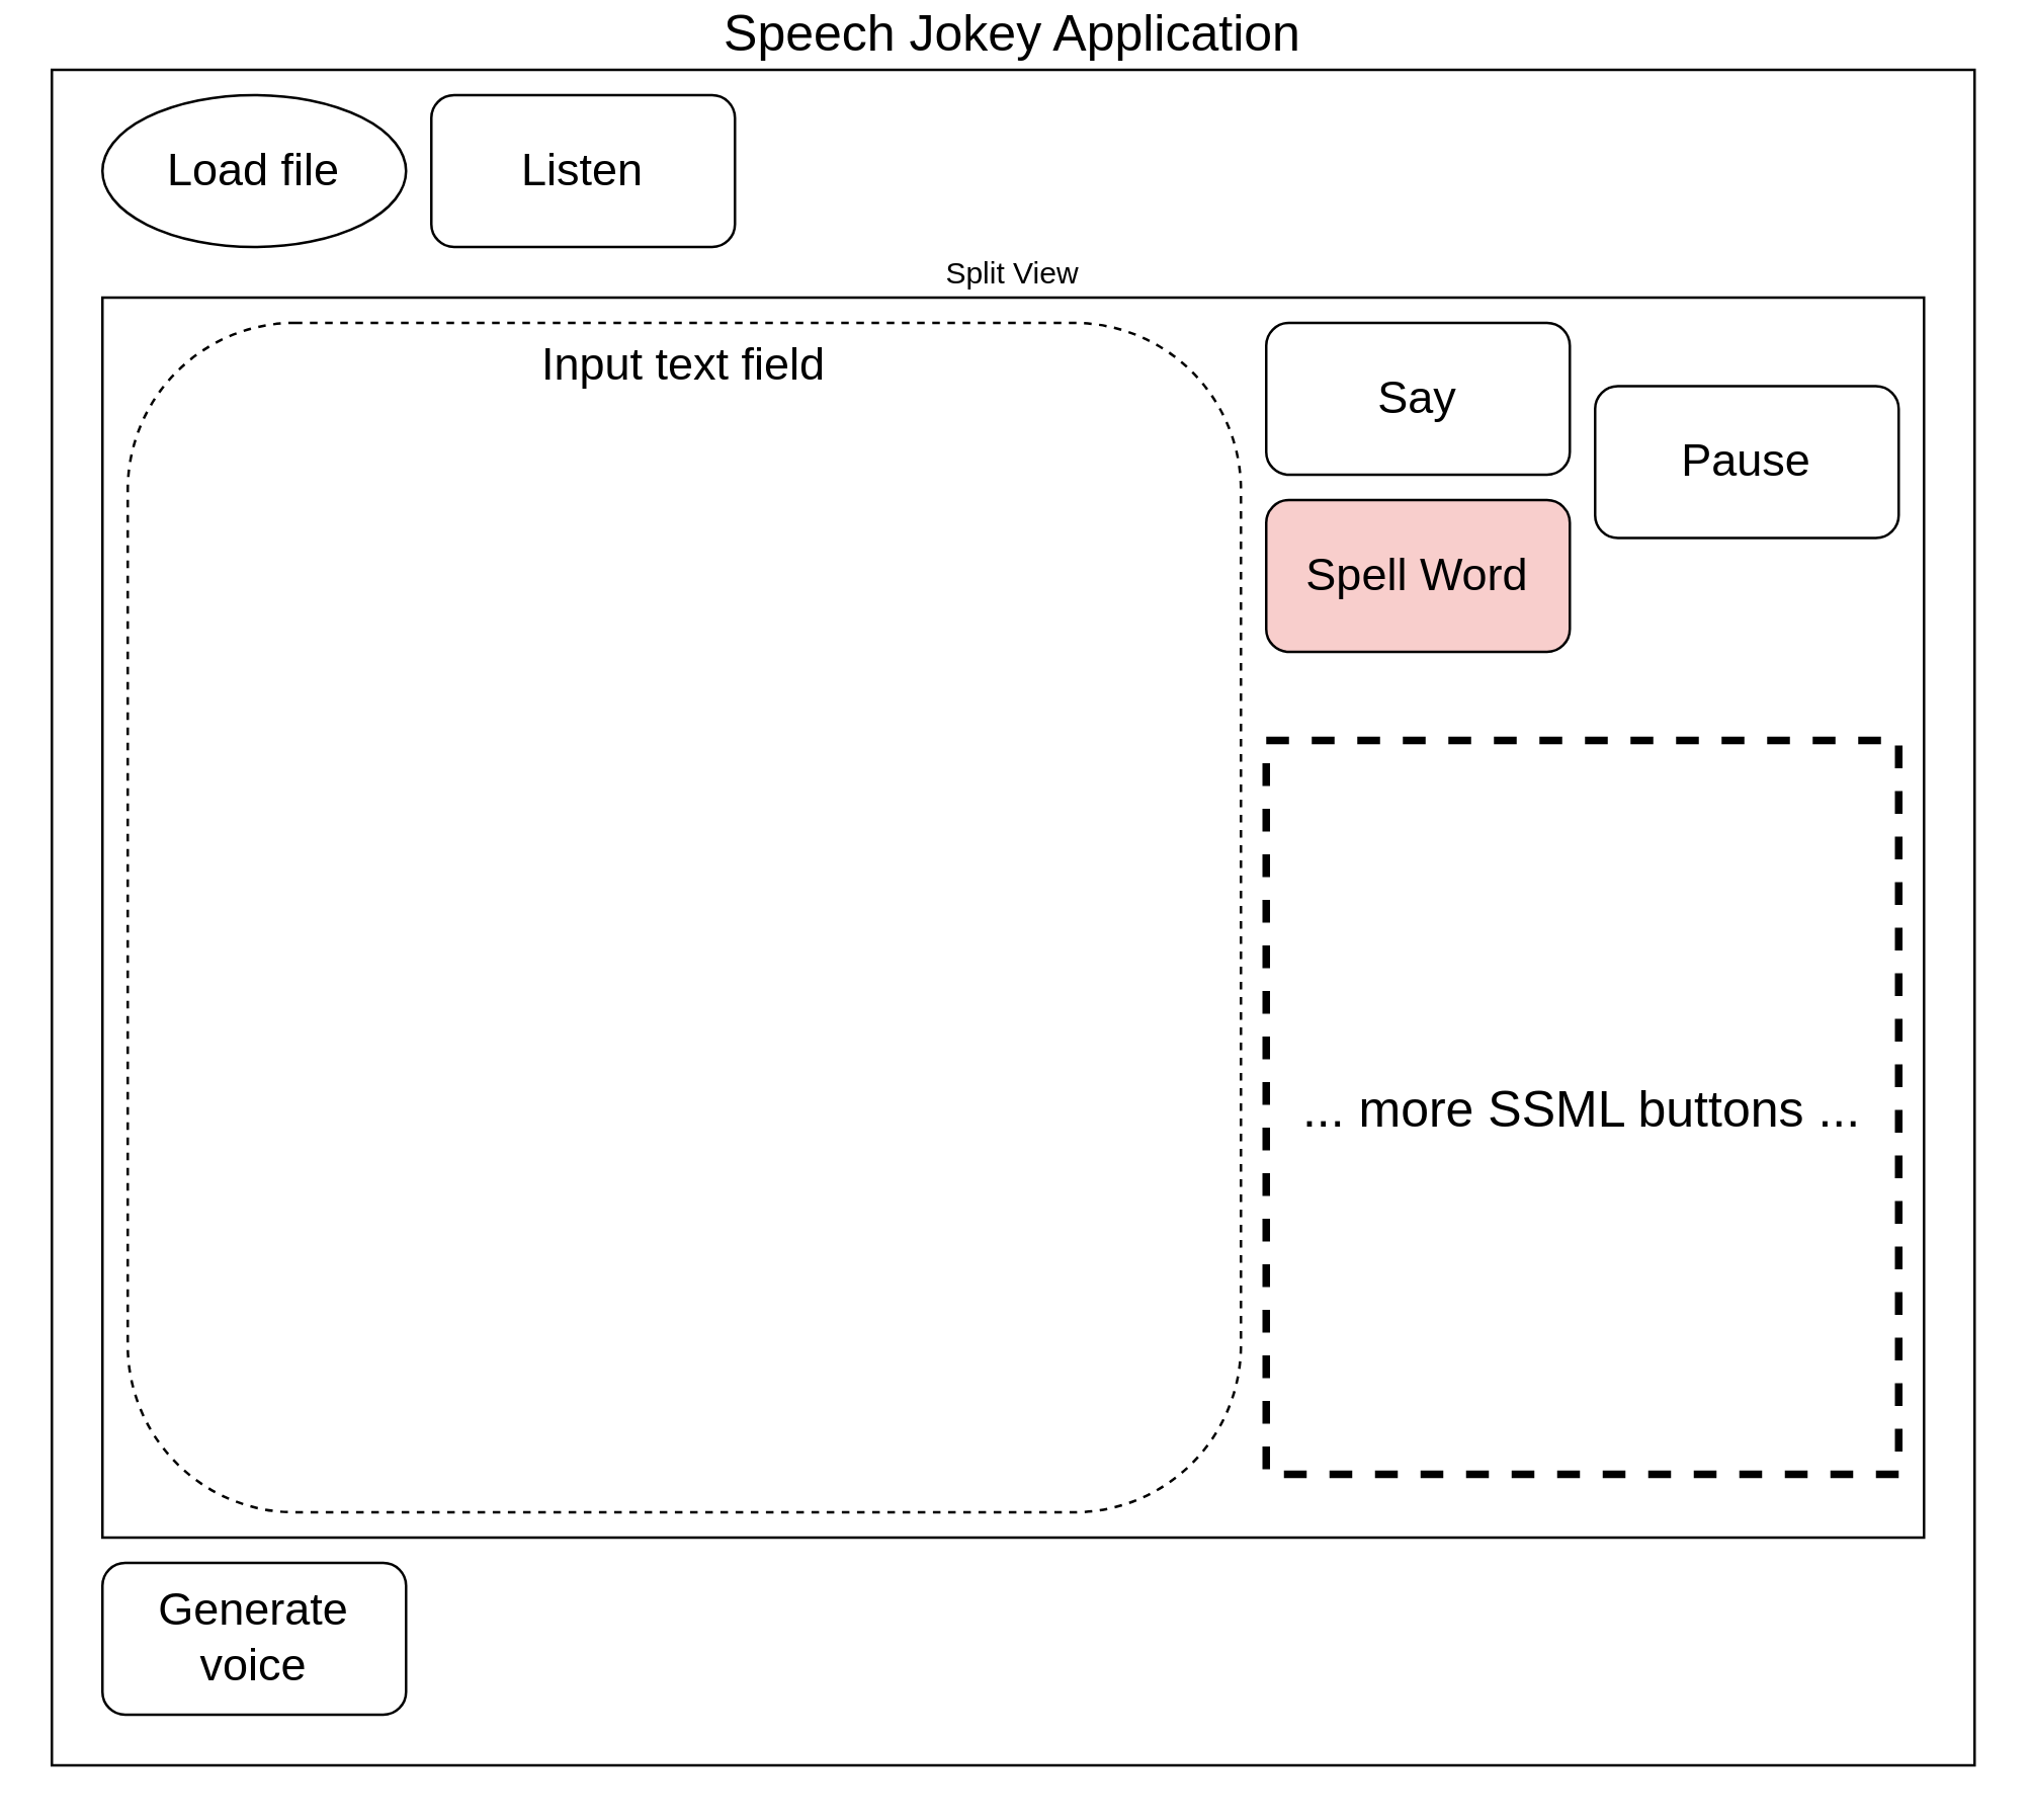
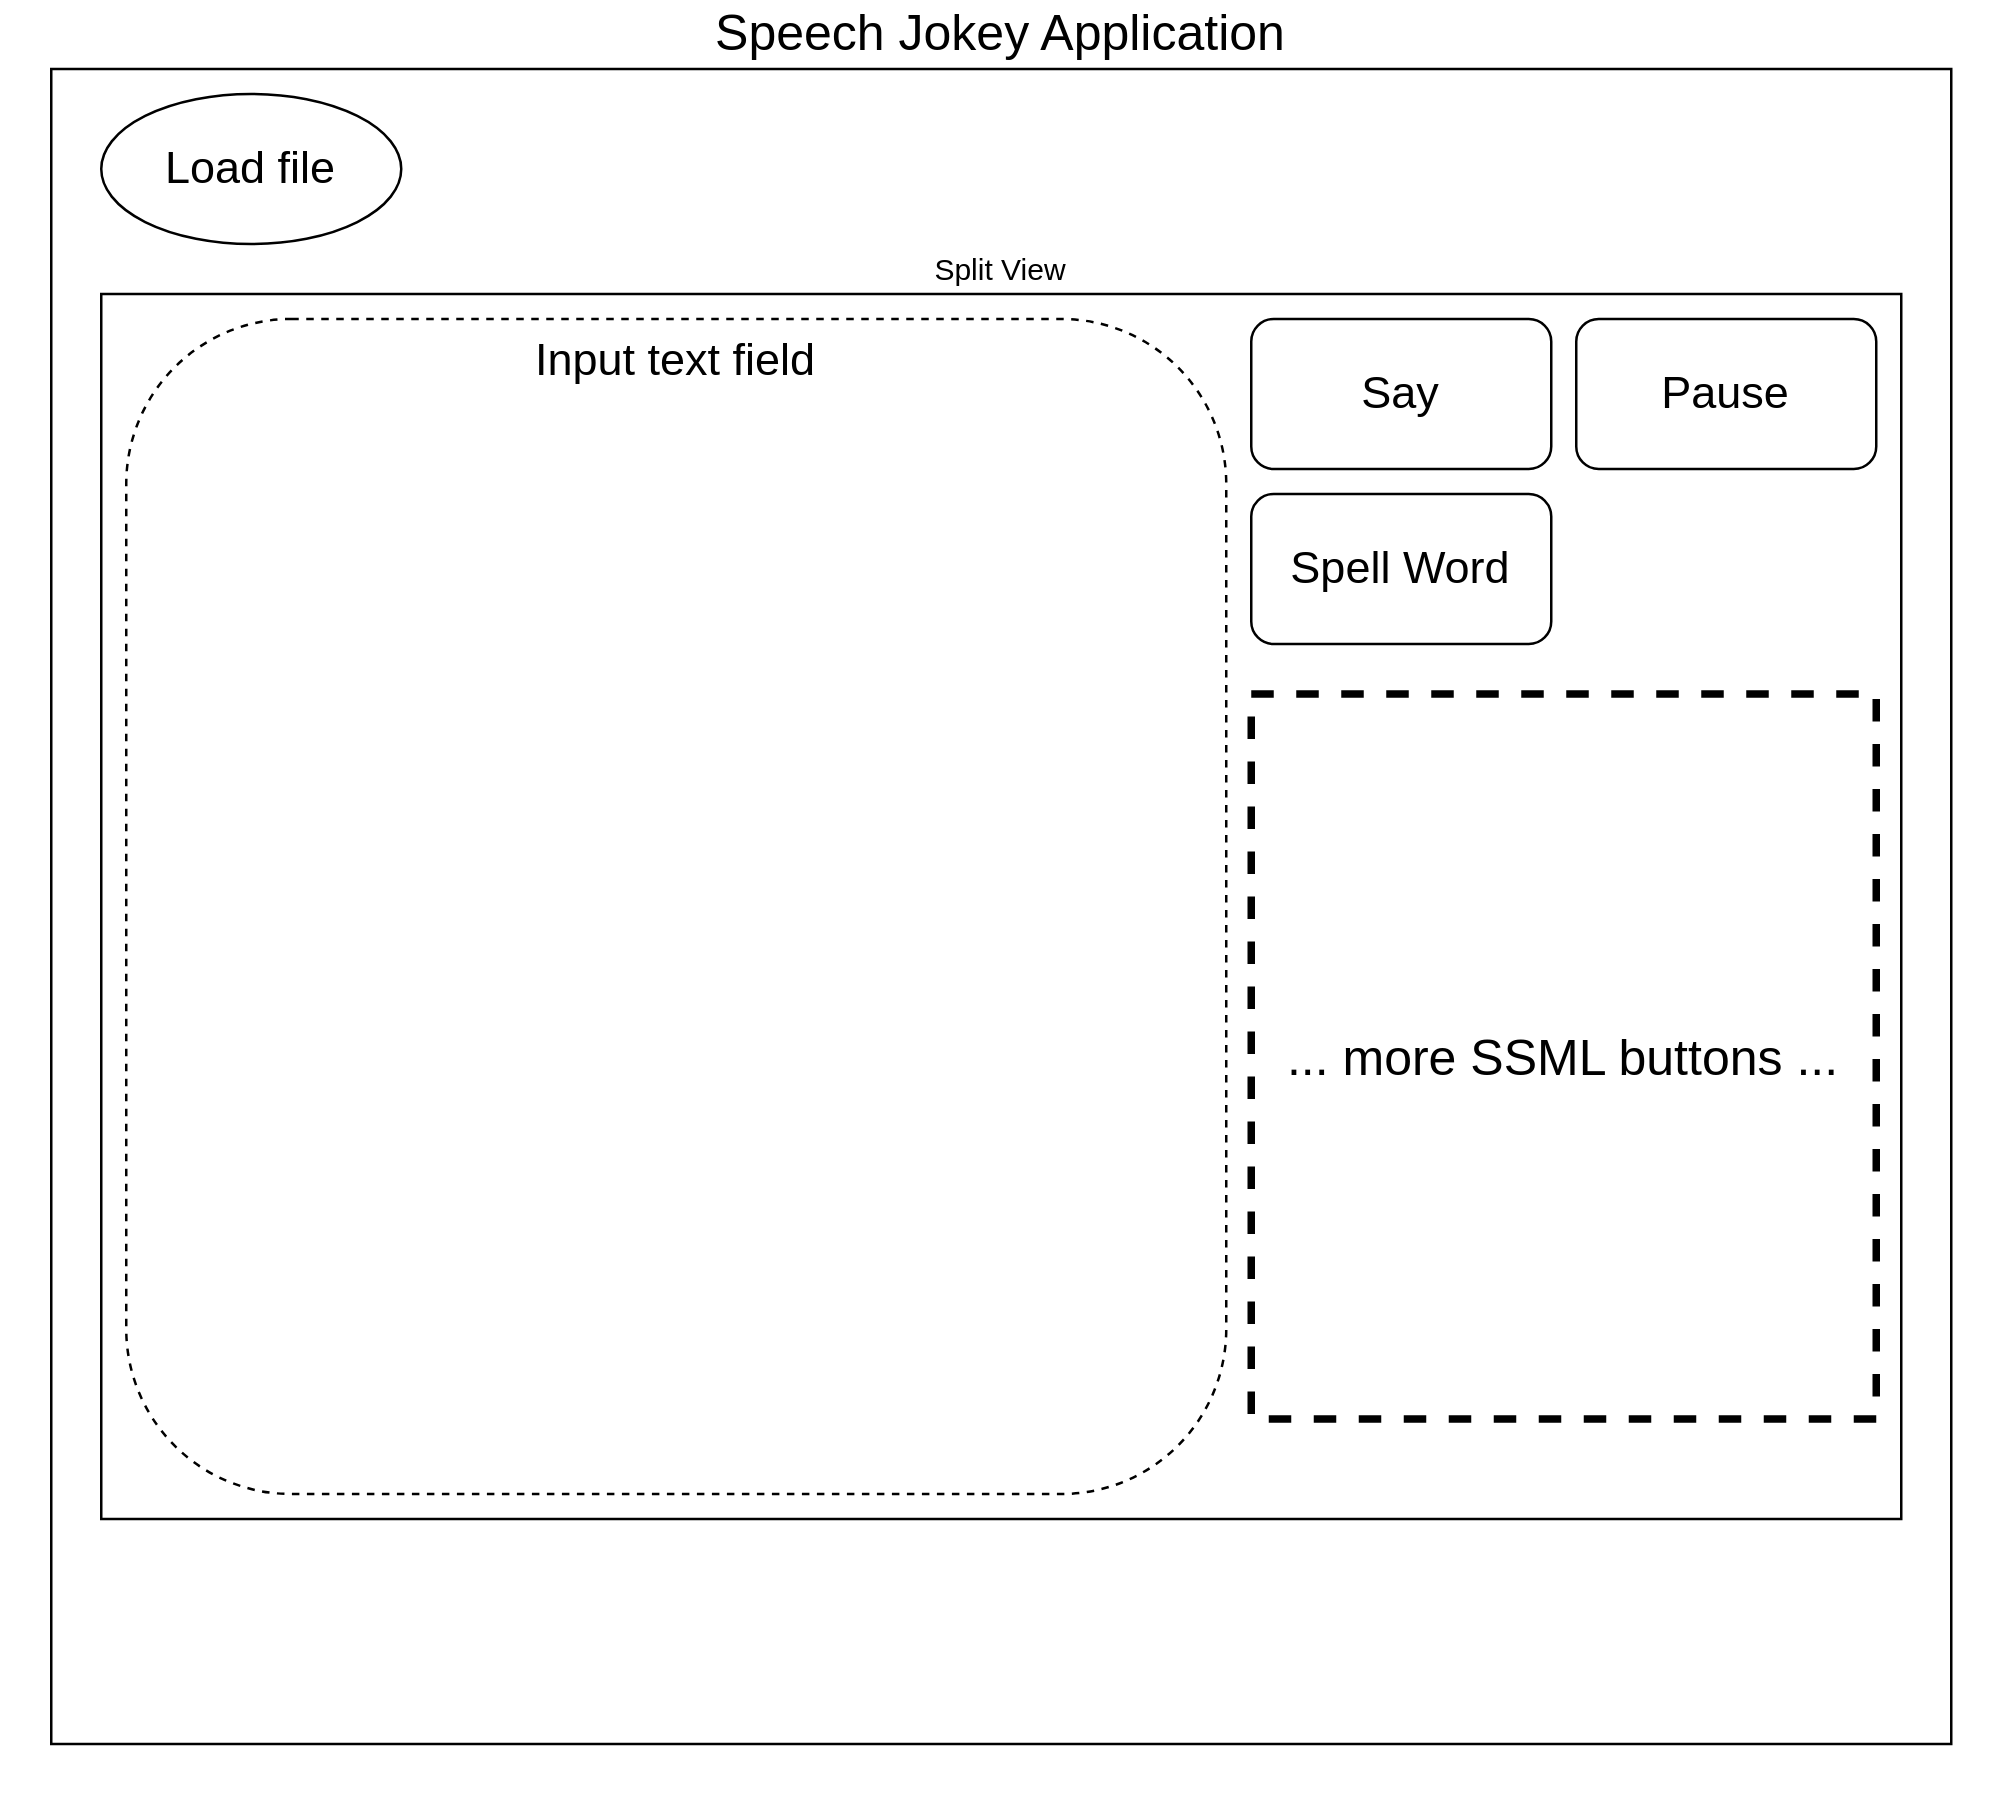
- <mxCell id="11" value="Listen" style="rounded=1;whiteSpace=wrap;html=1;fontSize=18;" vertex="1" parent="1"><mxGeometry x="170" y="30" width="120" height="60" as="geometry" /></mxCell>
- <mxCell id="6" value="Pause" style="rounded=1;whiteSpace=wrap;html=1;fontSize=18;" vertex="1" parent="1"><mxGeometry x="630" y="145" width="120" height="60" as="geometry" /></mxCell>
+ <mxCell id="6" value="Pause" style="rounded=1;whiteSpace=wrap;html=1;fontSize=18;" vertex="1" parent="1"><mxGeometry x="630" y="120" width="120" height="60" as="geometry" /></mxCell>
- <mxCell id="7" value="Spell Word" style="rounded=1;whiteSpace=wrap;html=1;fontSize=18;fillColor=#f8cecc;" vertex="1" parent="1"><mxGeometry x="500" y="190" width="120" height="60" as="geometry" /></mxCell>
+ <mxCell id="7" value="Spell Word" style="rounded=1;whiteSpace=wrap;html=1;fontSize=18;" vertex="1" parent="1"><mxGeometry x="500" y="190" width="120" height="60" as="geometry" /></mxCell>
- <mxCell id="8" value="... more SSML buttons ..." style="text;html=1;strokeColor=default;fillColor=none;align=center;verticalAlign=middle;whiteSpace=wrap;rounded=0;fontSize=20;dashed=1;strokeWidth=3;" vertex="1" parent="1"><mxGeometry x="500" y="285" width="250" height="290" as="geometry" /></mxCell>
+ <mxCell id="8" value="... more SSML buttons ..." style="text;html=1;strokeColor=default;fillColor=none;align=center;verticalAlign=middle;whiteSpace=wrap;rounded=0;fontSize=20;dashed=1;strokeWidth=3;" vertex="1" parent="1"><mxGeometry x="500" y="270" width="250" height="290" as="geometry" /></mxCell>
- <mxCell id="10" value="Generate voice" style="rounded=1;whiteSpace=wrap;html=1;fontSize=18;" vertex="1" parent="1"><mxGeometry x="40" y="610" width="120" height="60" as="geometry" /></mxCell>
